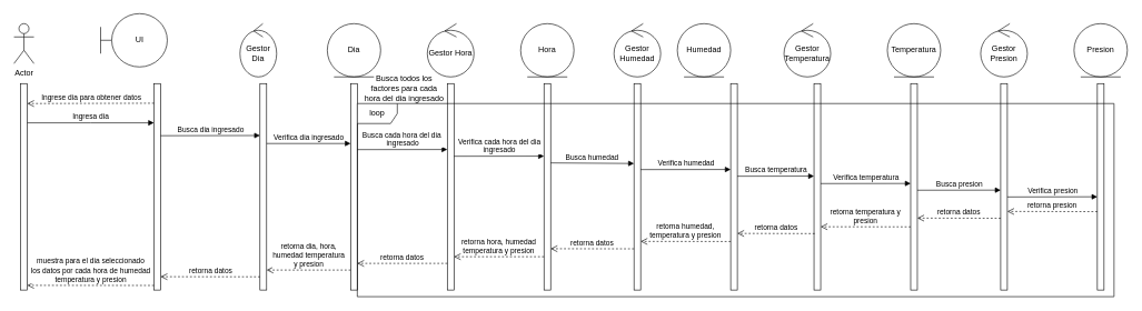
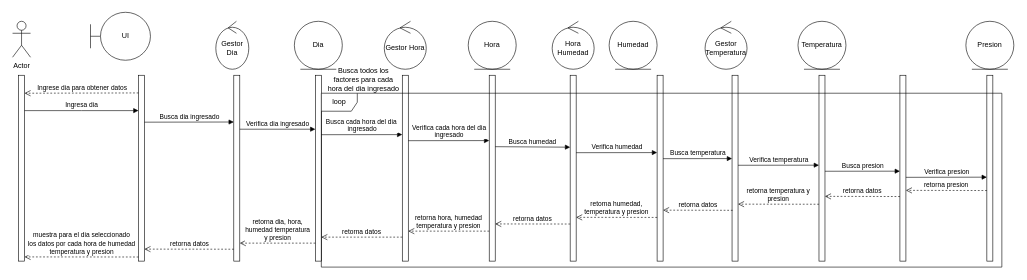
- <mxCell id="20" value="Gestor Presion" style="ellipse;shape=umlControl;whiteSpace=wrap;html=1;" vertex="1" parent="1"><mxGeometry x="1470" y="35" width="70" height="80" as="geometry" /></mxCell>
- <mxCell id="16" value="Gestor Humedad" style="ellipse;shape=umlControl;whiteSpace=wrap;html=1;" vertex="1" parent="1"><mxGeometry x="920" y="35" width="70" height="80" as="geometry" /></mxCell>
+ <mxCell id="16" value="Hora Humedad" style="ellipse;shape=umlControl;whiteSpace=wrap;html=1;" vertex="1" parent="1"><mxGeometry x="920" y="35" width="70" height="80" as="geometry" /></mxCell>
